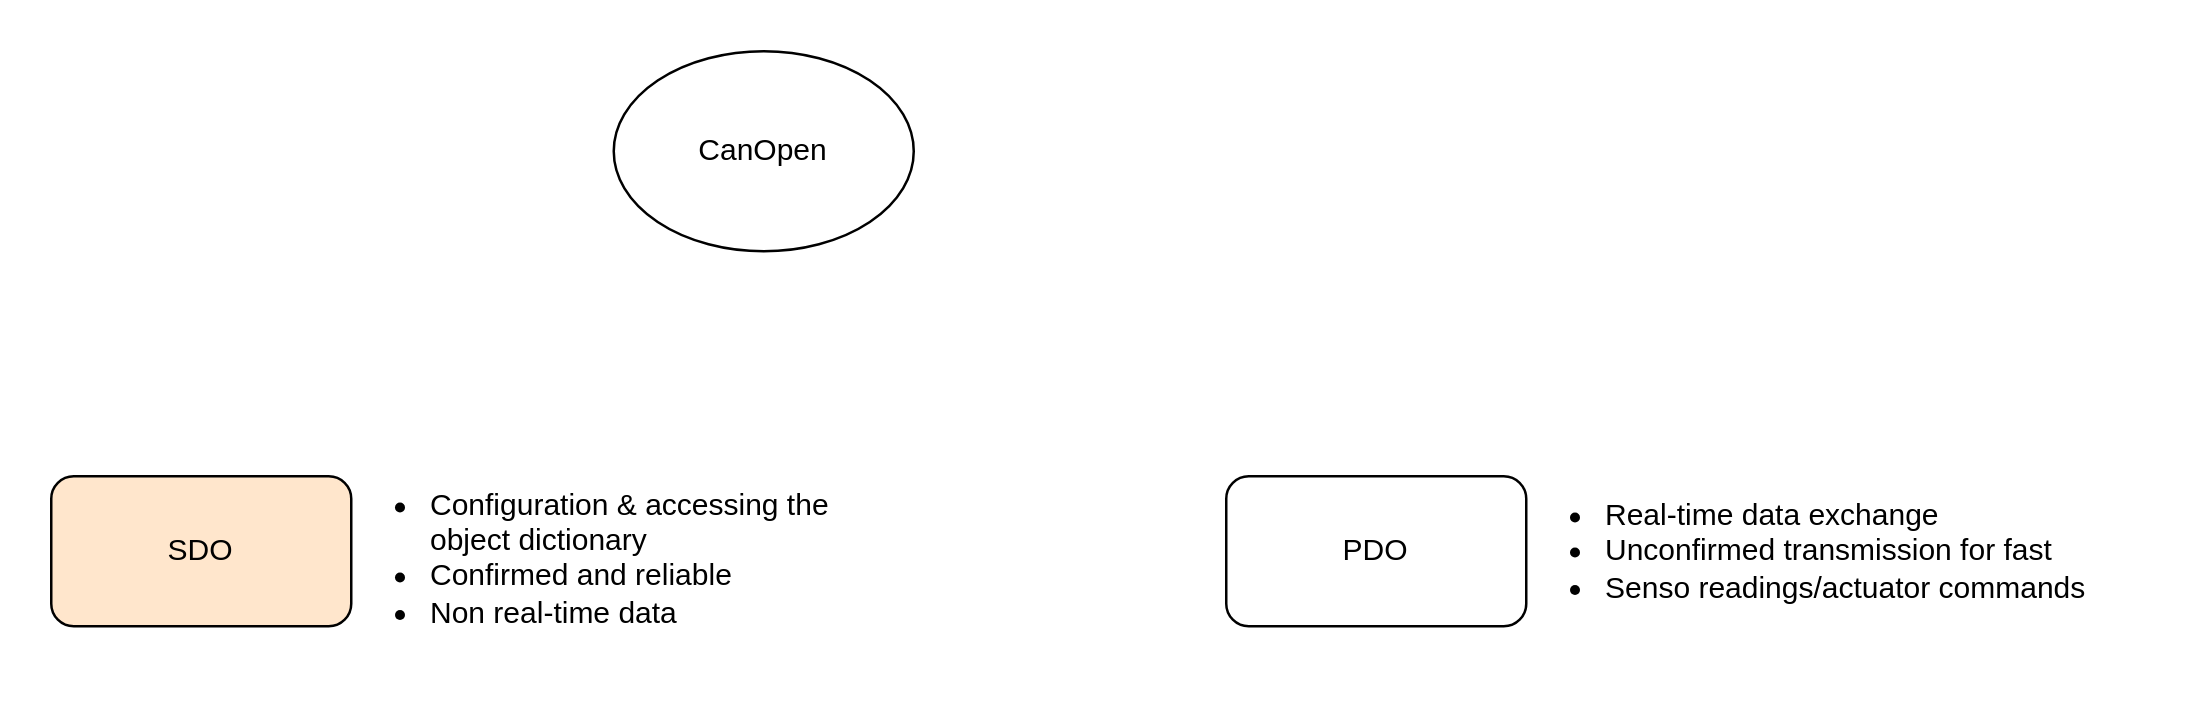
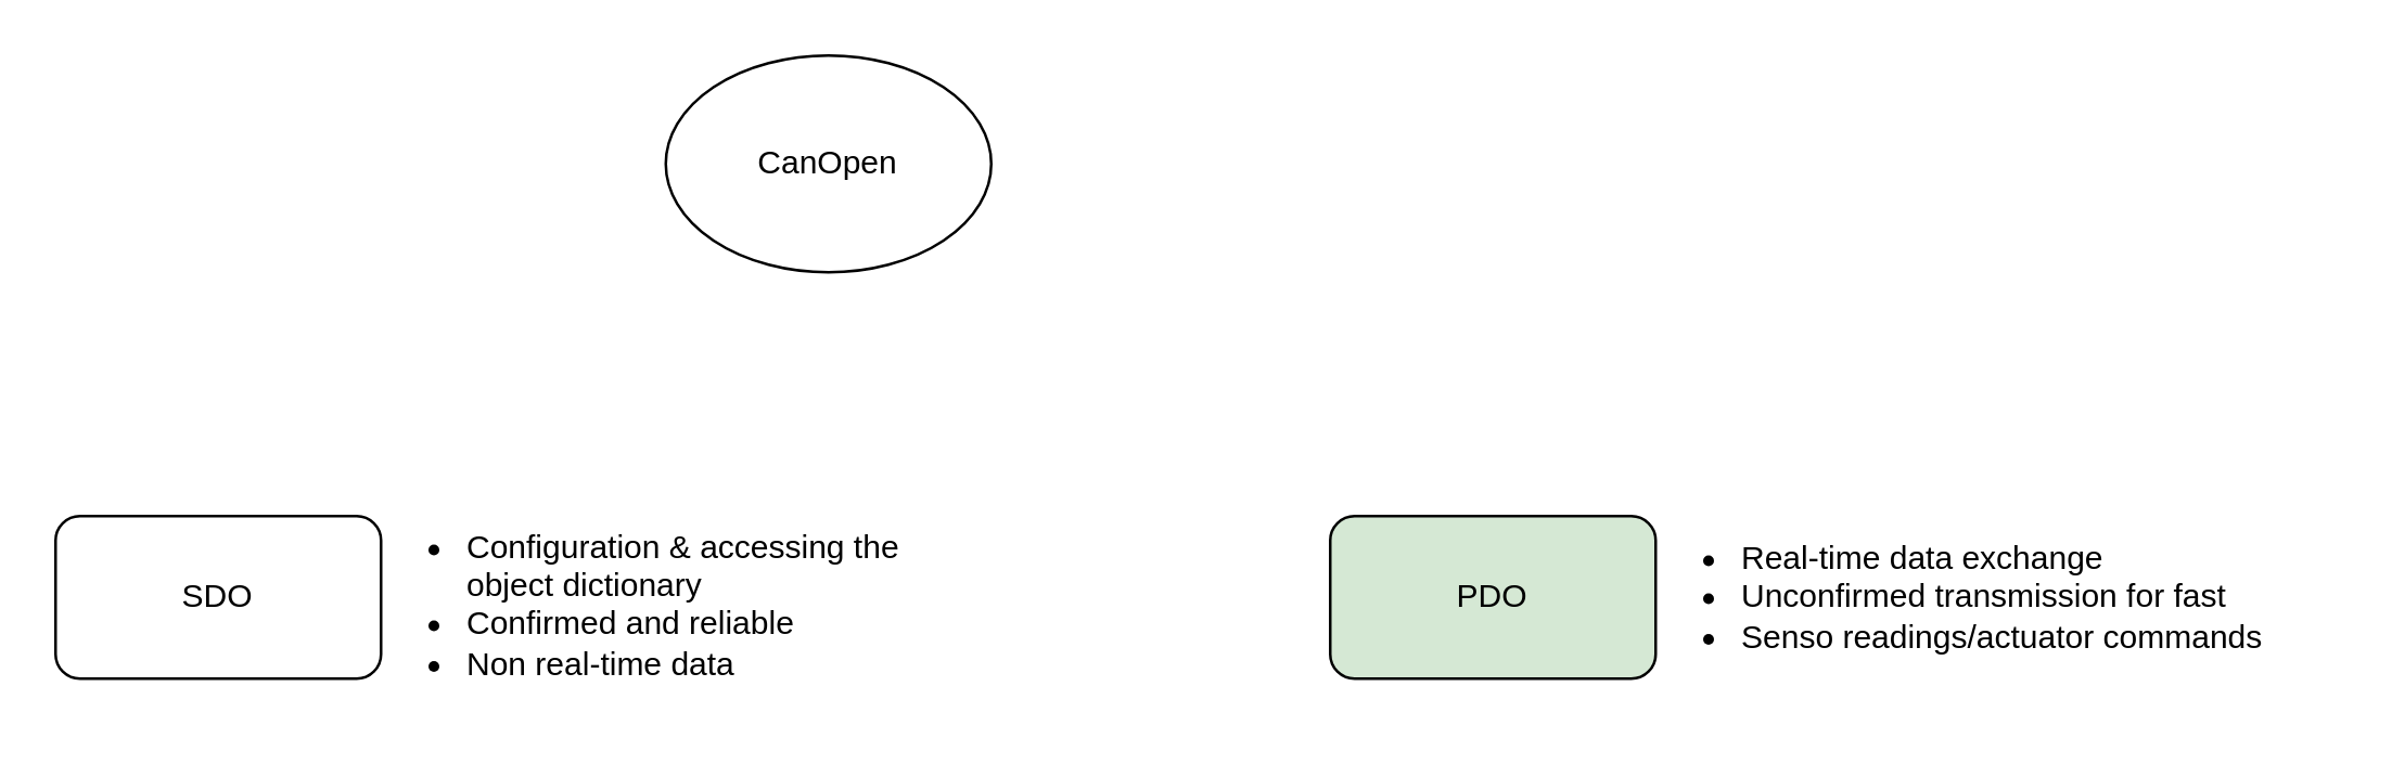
- <mxCell id="3" value="SDO" style="rounded=1;whiteSpace=wrap;html=1;fillColor=#ffe6cc;" vertex="1" parent="1"><mxGeometry x="20" y="190" width="120" height="60" as="geometry" /></mxCell>
+ <mxCell id="3" value="SDO" style="rounded=1;whiteSpace=wrap;html=1;" vertex="1" parent="1"><mxGeometry x="20" y="190" width="120" height="60" as="geometry" /></mxCell>
- <mxCell id="4" value="PDO" style="rounded=1;whiteSpace=wrap;html=1;" vertex="1" parent="1"><mxGeometry x="490" y="190" width="120" height="60" as="geometry" /></mxCell>
+ <mxCell id="4" value="PDO" style="rounded=1;whiteSpace=wrap;html=1;fillColor=#d5e8d4;" vertex="1" parent="1"><mxGeometry x="490" y="190" width="120" height="60" as="geometry" /></mxCell>
